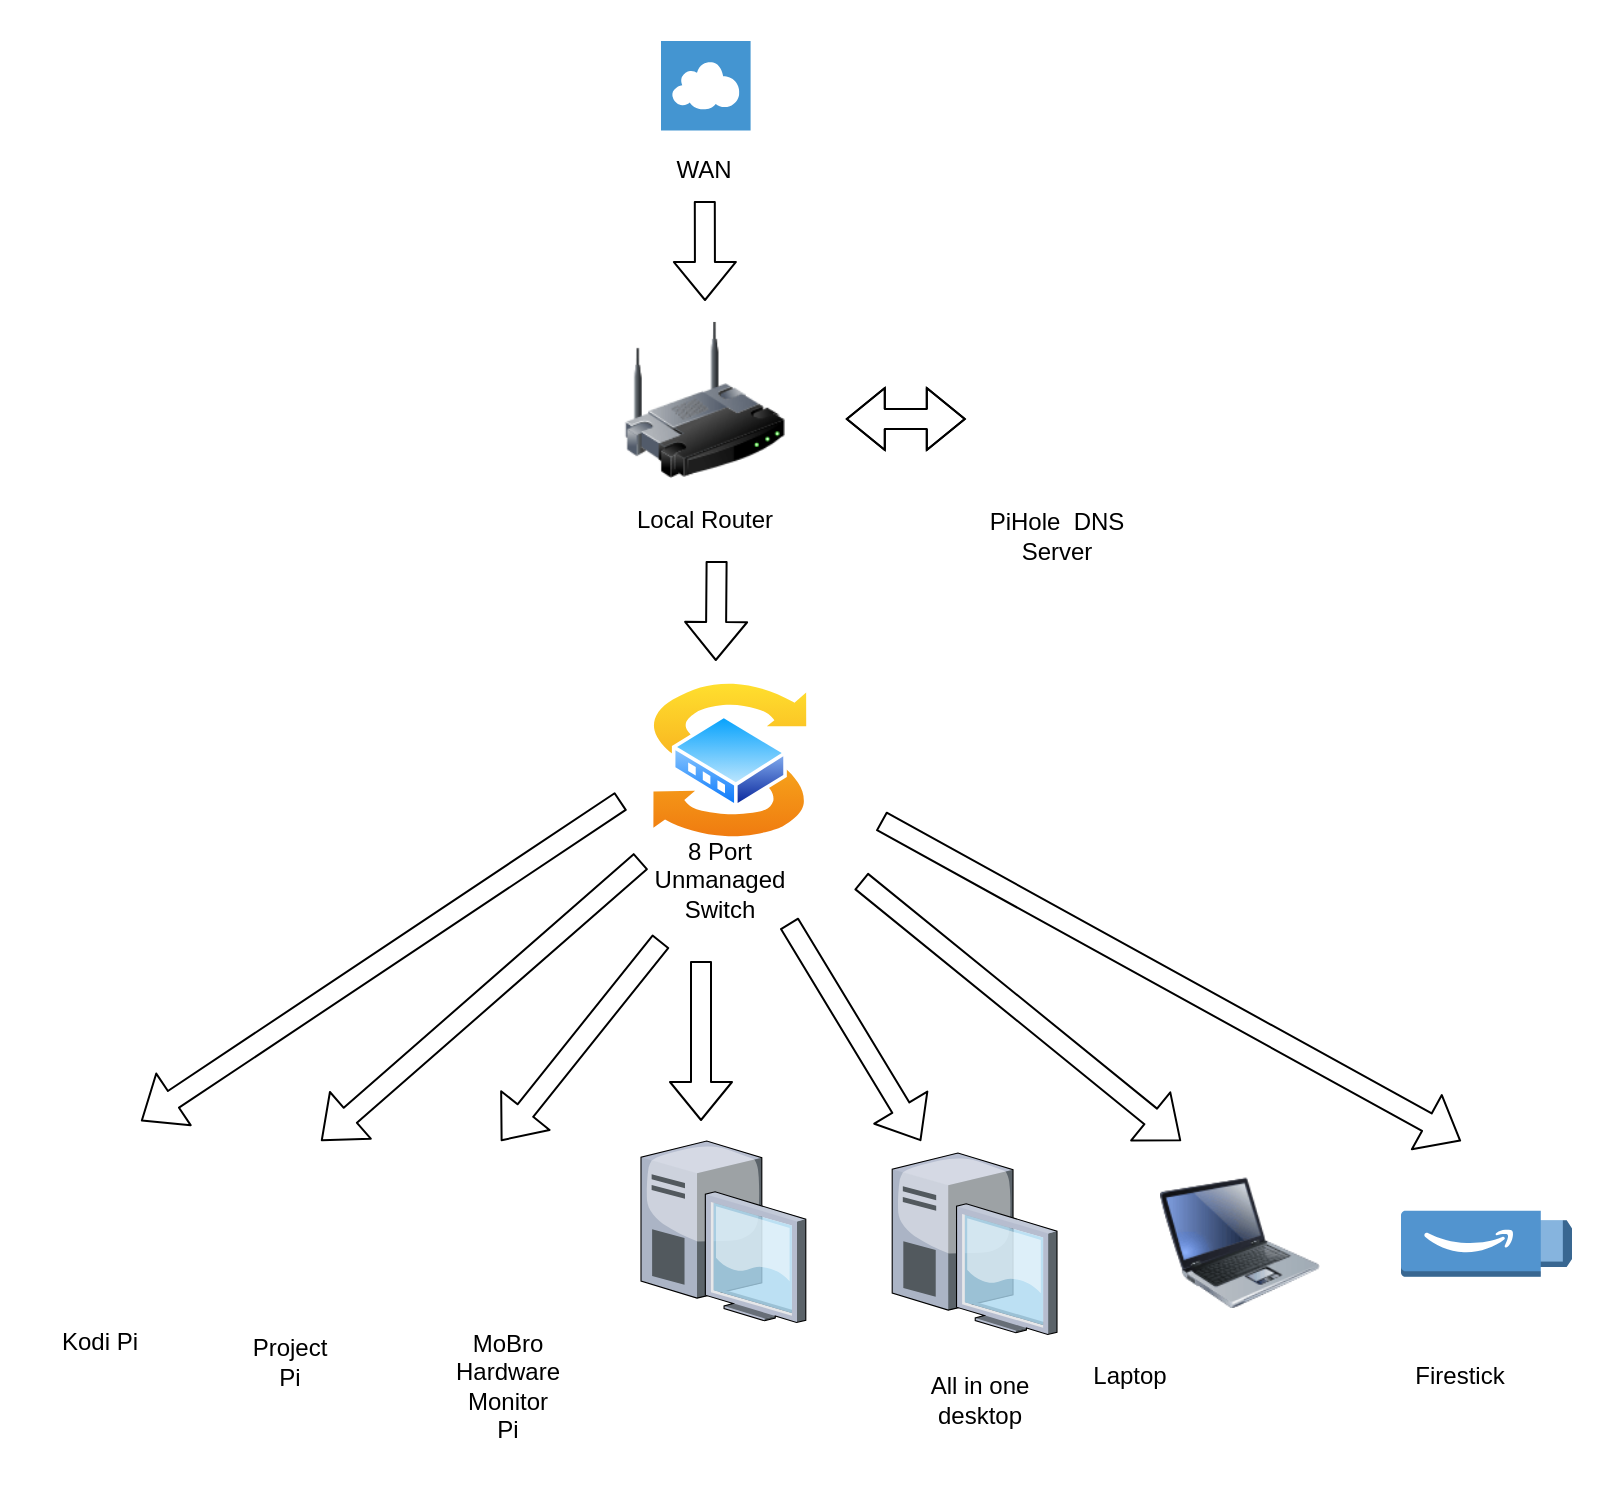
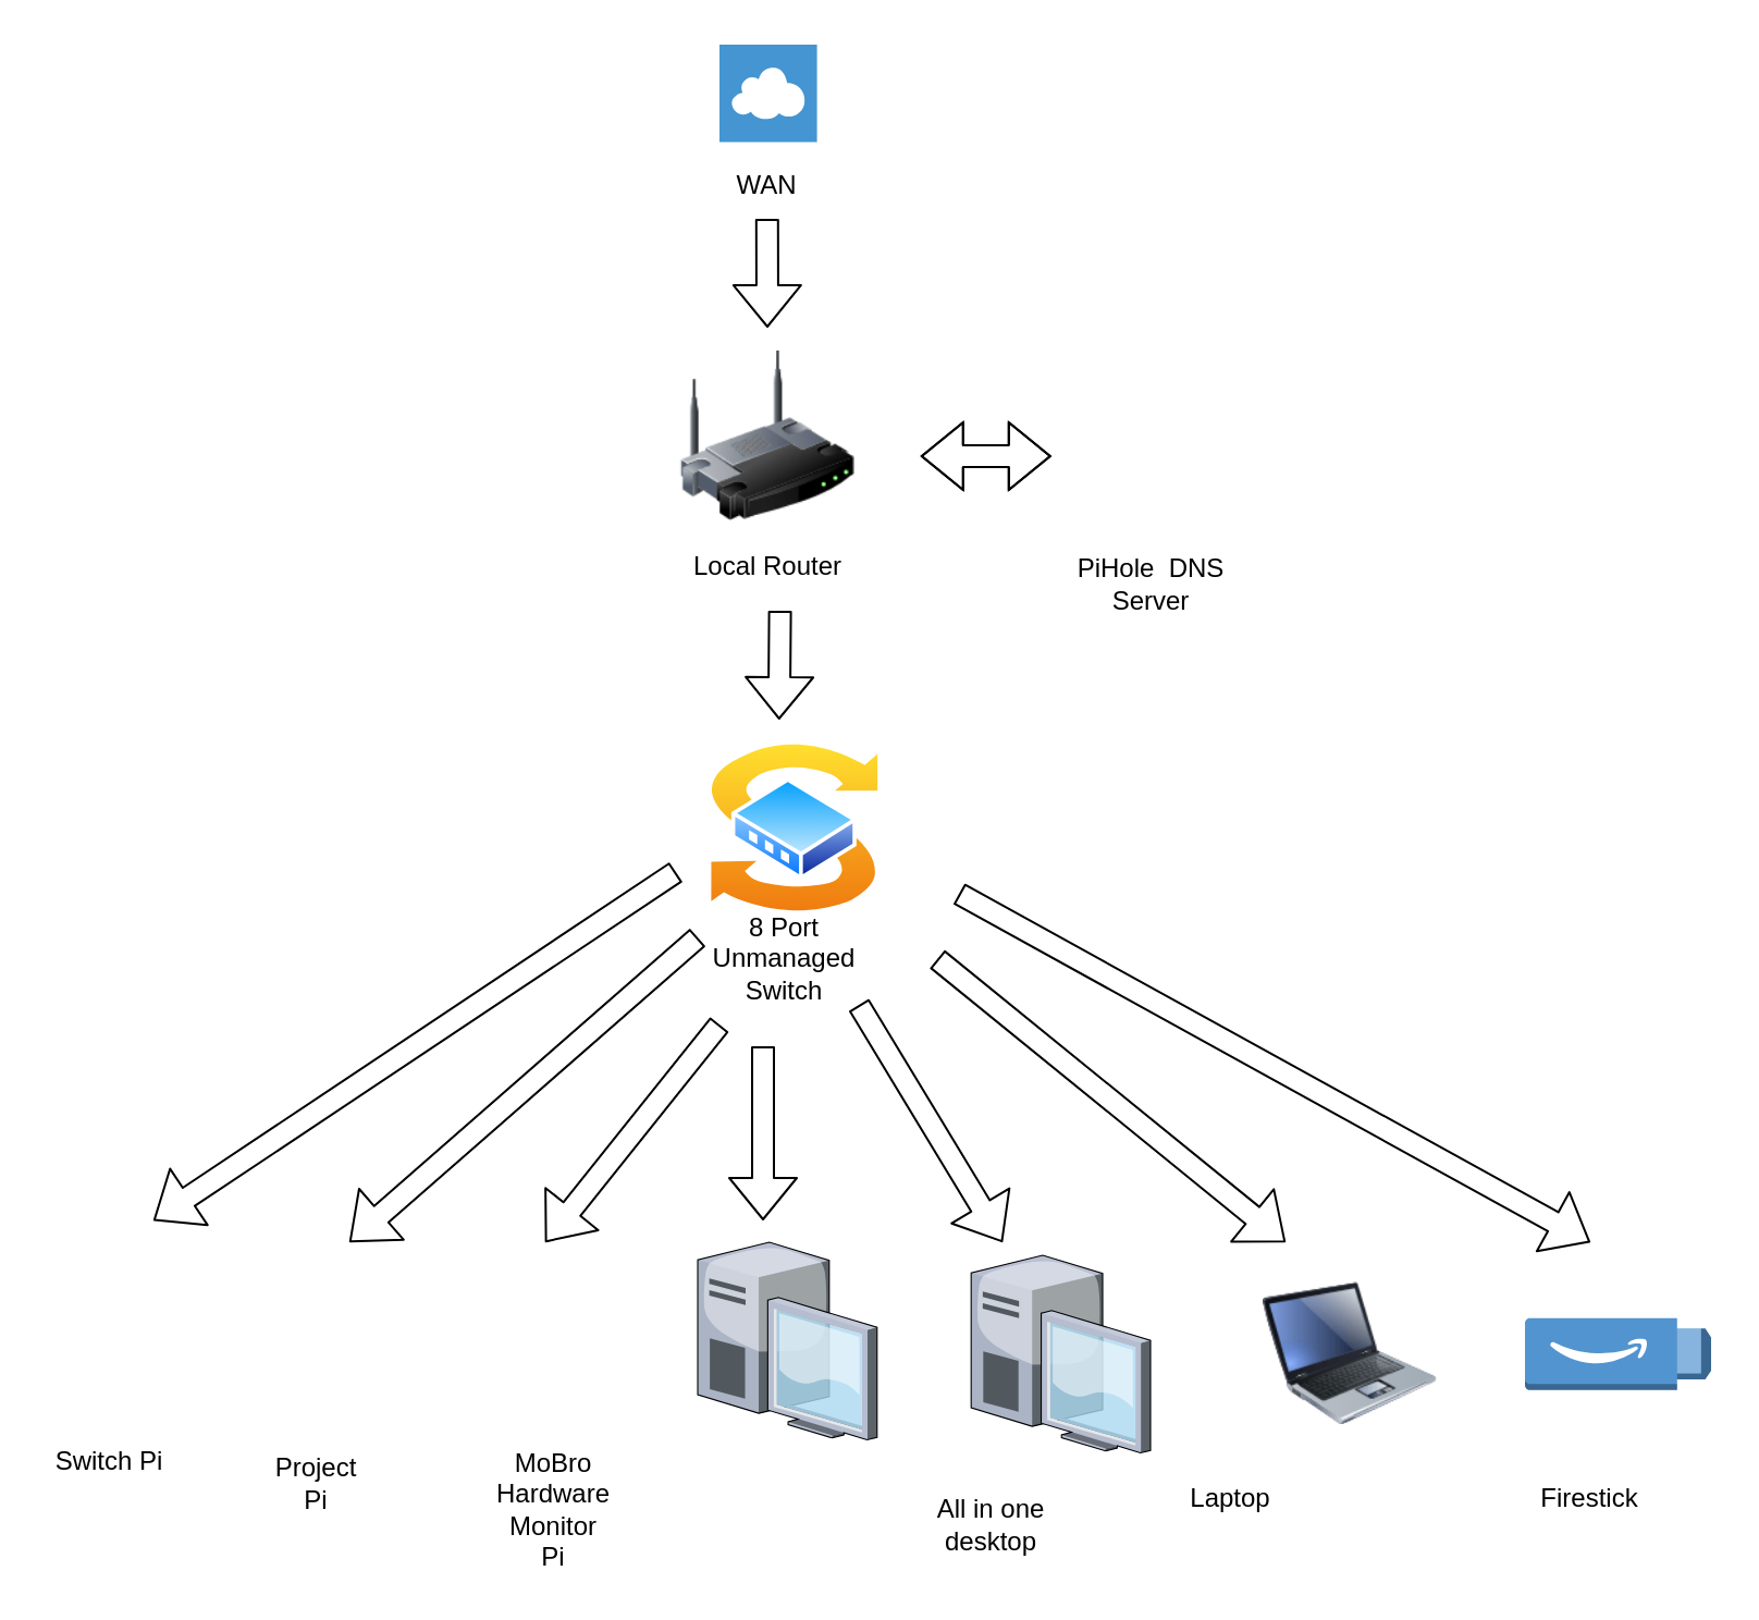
- <mxCell id="17" value="Kodi Pi" style="text;html=1;strokeColor=none;fillColor=none;align=center;verticalAlign=middle;whiteSpace=wrap;rounded=0;" vertex="1" parent="1"><mxGeometry x="20" y="651.37" width="60" height="40" as="geometry" /></mxCell>
+ <mxCell id="17" value="Switch Pi" style="text;html=1;strokeColor=none;fillColor=none;align=center;verticalAlign=middle;whiteSpace=wrap;rounded=0;" vertex="1" parent="1"><mxGeometry x="20" y="651.37" width="60" height="40" as="geometry" /></mxCell>
- <mxCell id="20" value="All in one desktop" style="text;html=1;strokeColor=none;fillColor=none;align=center;verticalAlign=middle;whiteSpace=wrap;rounded=0;" vertex="1" parent="1"><mxGeometry x="460" y="678.05" width="60" height="43.32" as="geometry" /></mxCell>
+ <mxCell id="20" value="All in one desktop" style="text;html=1;strokeColor=none;fillColor=none;align=center;verticalAlign=middle;whiteSpace=wrap;rounded=0;" vertex="1" parent="1"><mxGeometry x="425" y="678.05" width="60" height="43.32" as="geometry" /></mxCell>
